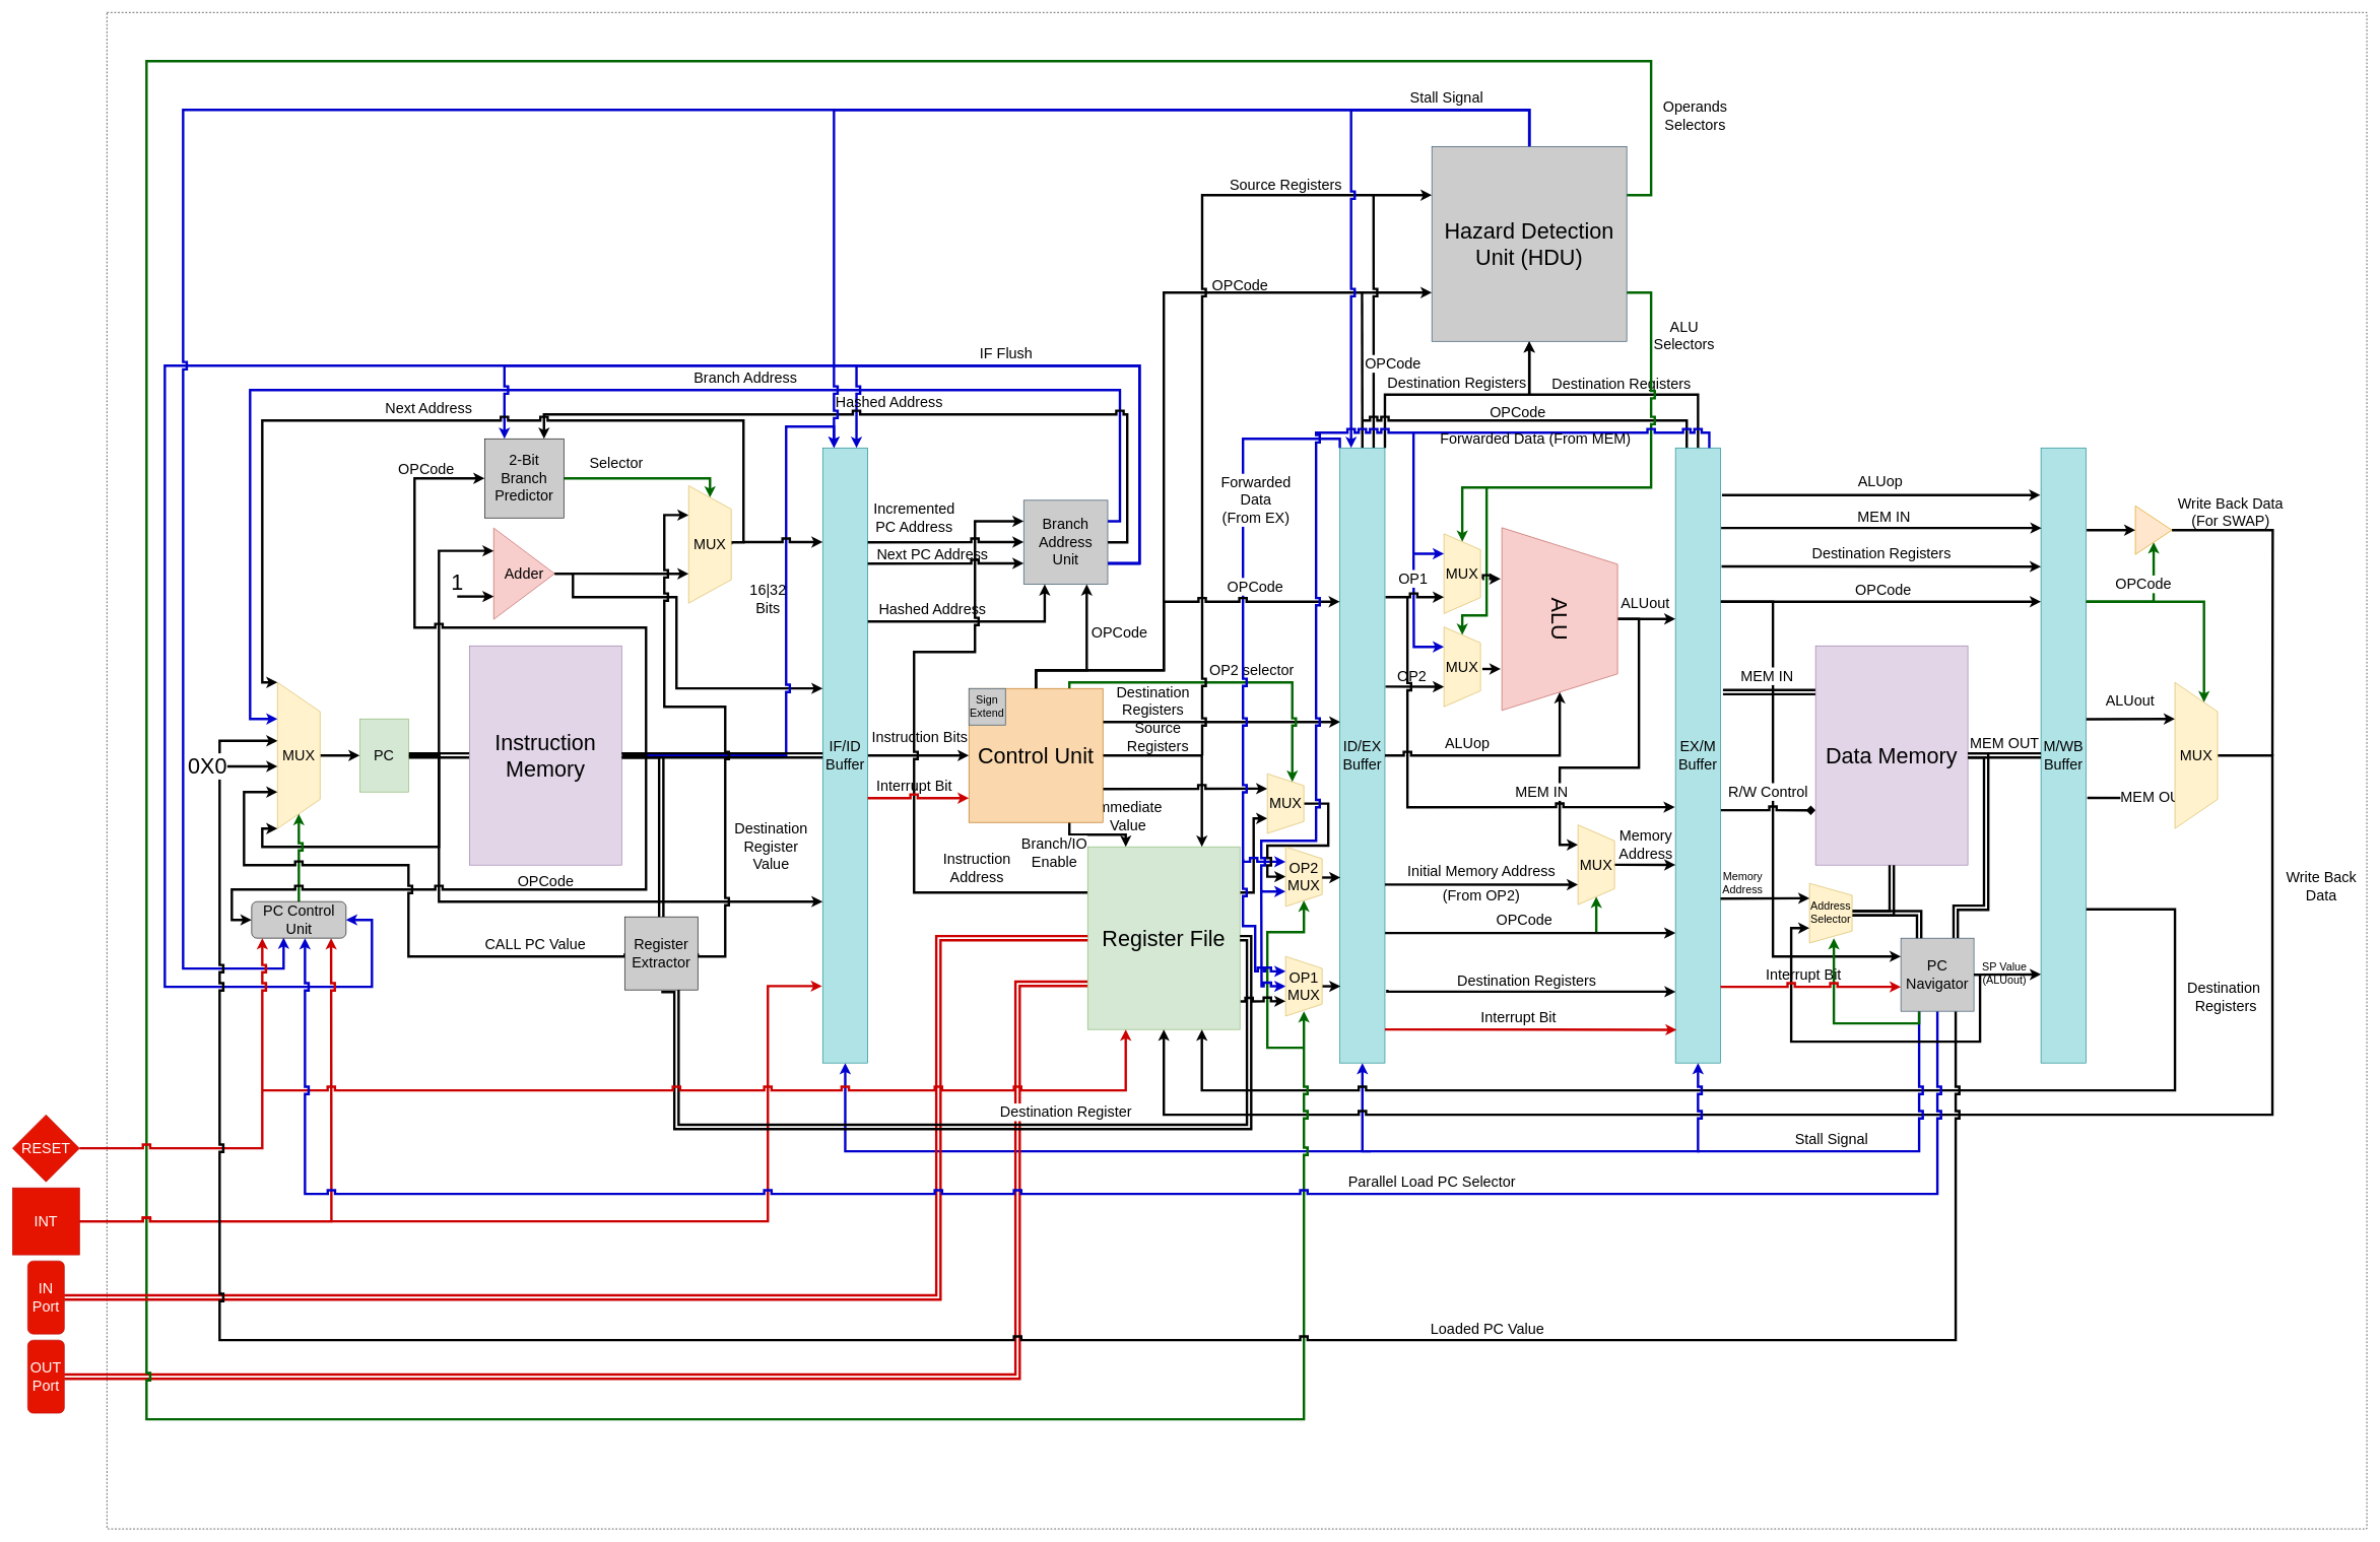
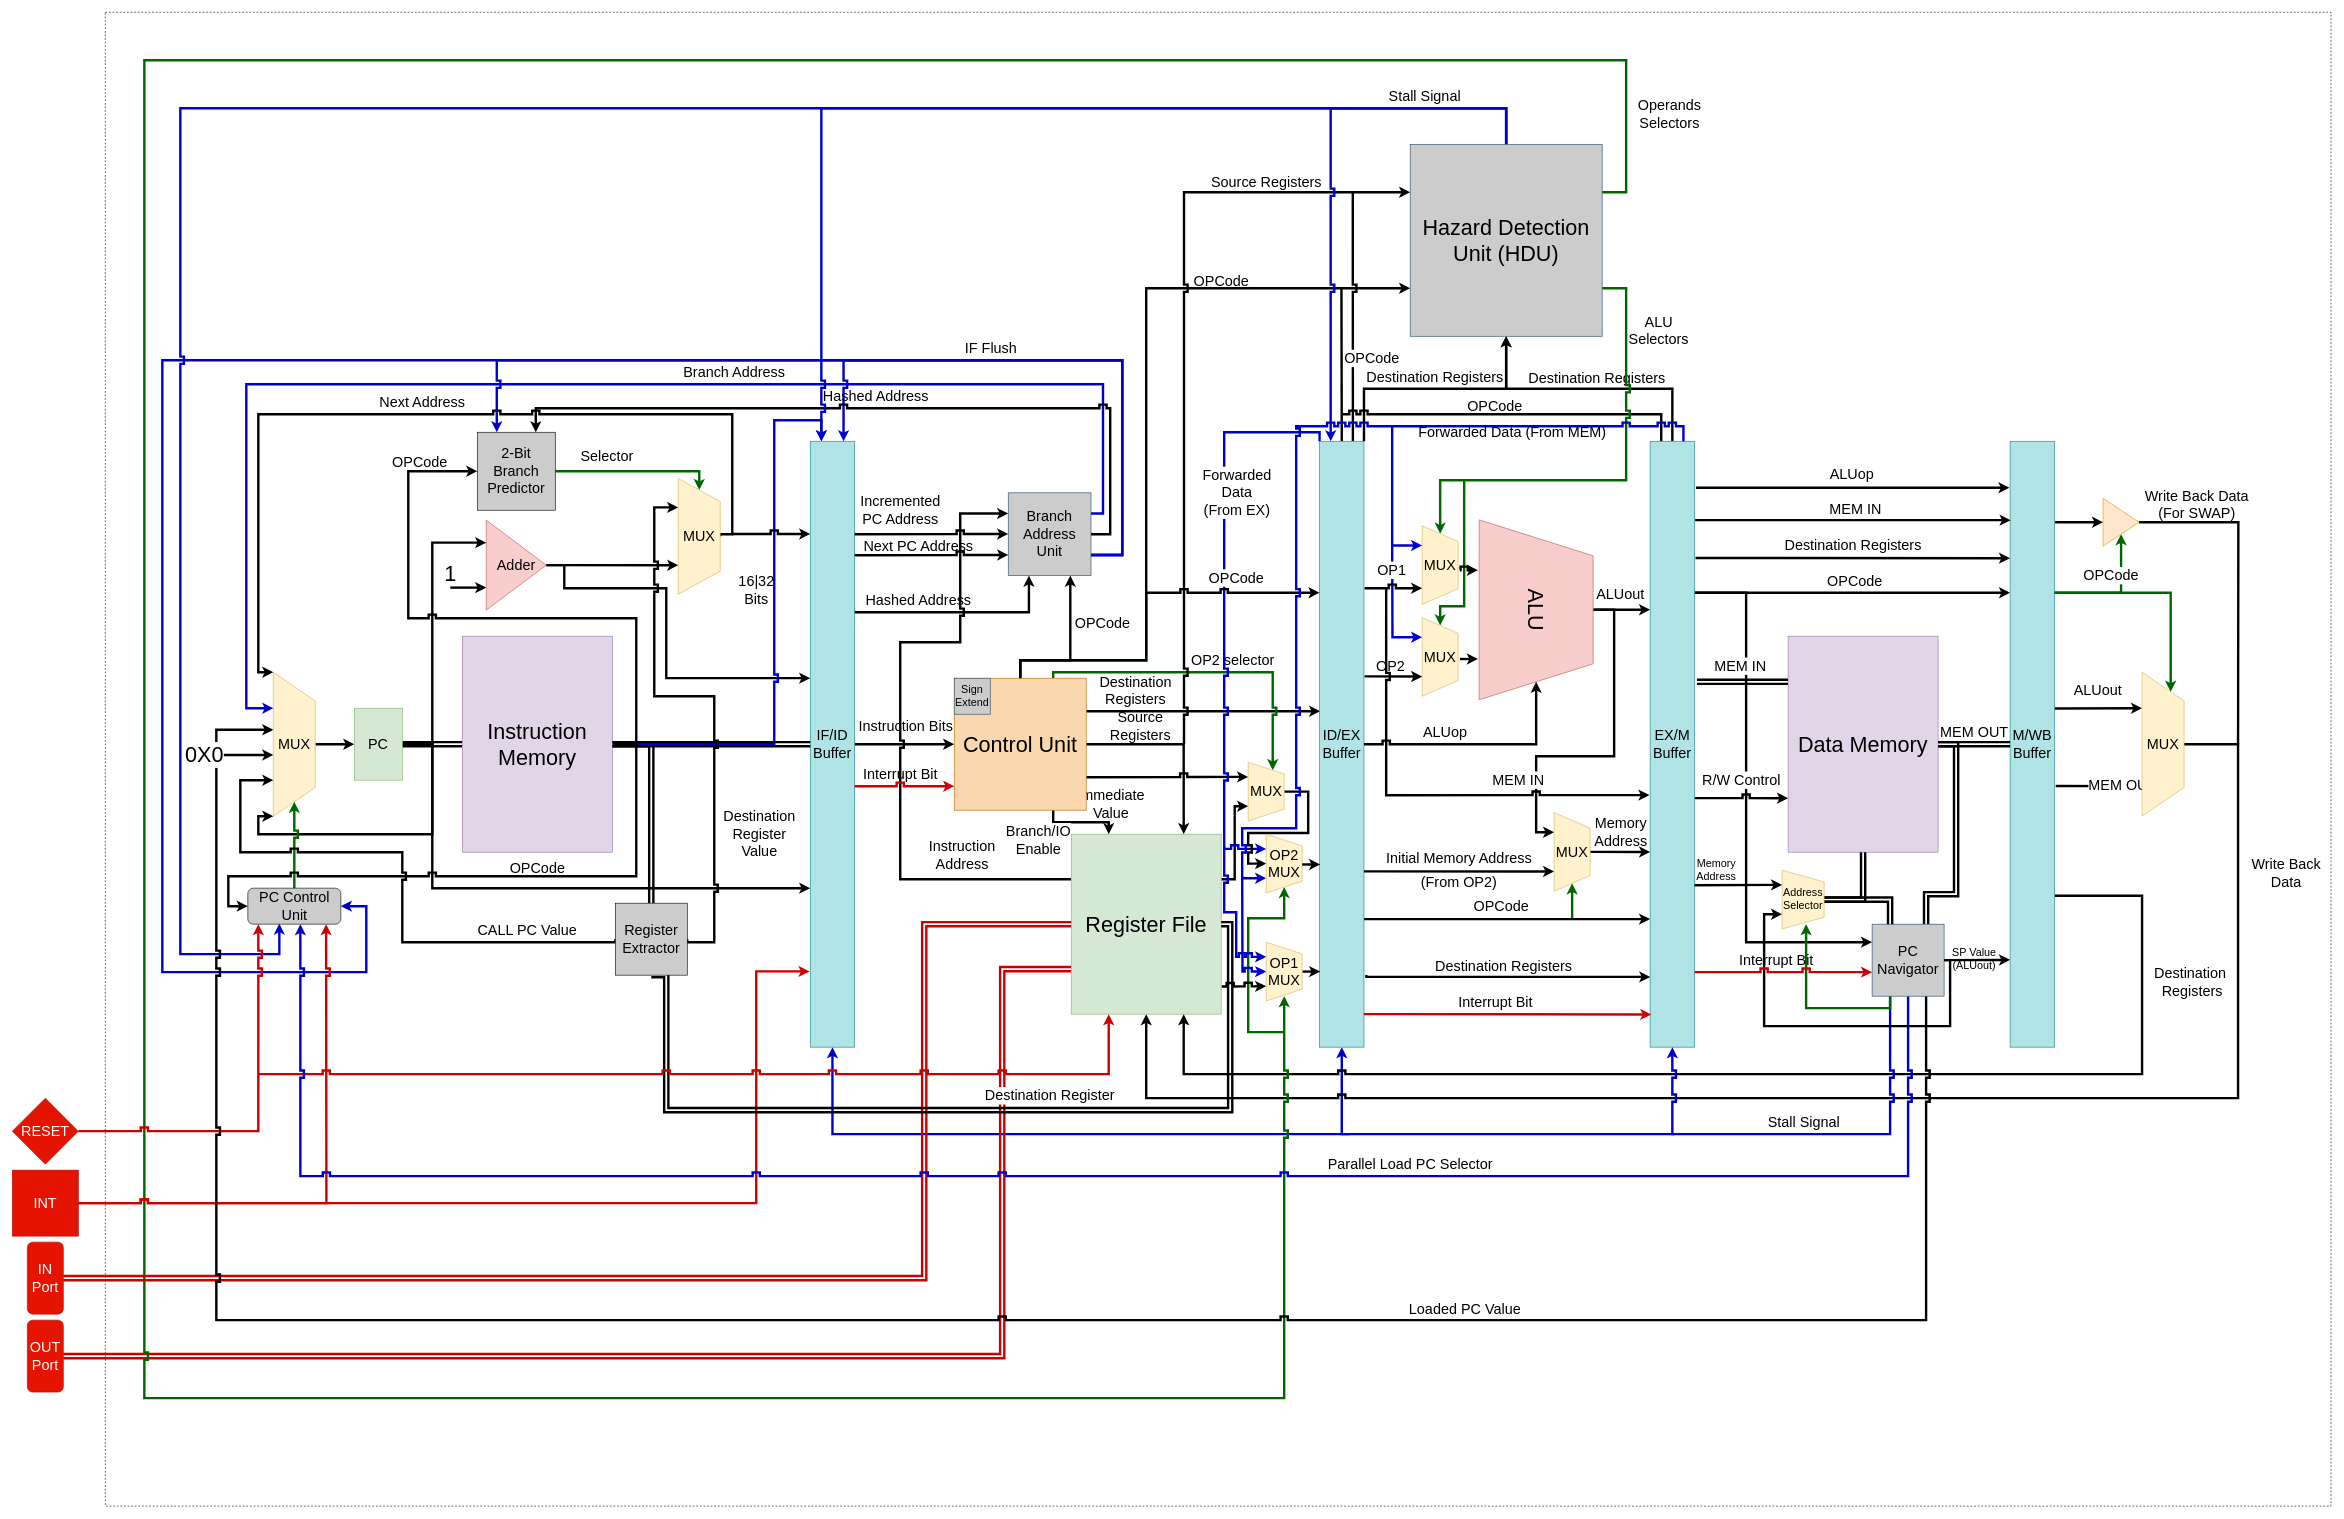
- <mxCell id="62" value="&lt;font style=&quot;font-size: 24px&quot;&gt;R/W Control&lt;/font&gt;" style="edgeStyle=orthogonalEdgeStyle;rounded=0;orthogonalLoop=1;jettySize=auto;html=1;exitX=1;exitY=0.589;exitDx=0;exitDy=0;entryX=0;entryY=0.75;entryDx=0;entryDy=0;fillColor=none;exitPerimeter=0;strokeWidth=4;jumpStyle=sharp;endArrow=diamond;" parent="1" source="66" target="73" edge="1"><mxGeometry x="-0.001" y="30" relative="1" as="geometry"><mxPoint as="offset" /></mxGeometry></mxCell>
+ <mxCell id="62" value="&lt;font style=&quot;font-size: 24px&quot;&gt;R/W Control&lt;/font&gt;" style="edgeStyle=orthogonalEdgeStyle;rounded=0;orthogonalLoop=1;jettySize=auto;html=1;exitX=1;exitY=0.589;exitDx=0;exitDy=0;entryX=0;entryY=0.75;entryDx=0;entryDy=0;fillColor=none;exitPerimeter=0;strokeWidth=4;jumpStyle=sharp;" parent="1" source="66" target="73" edge="1"><mxGeometry x="-0.001" y="30" relative="1" as="geometry"><mxPoint as="offset" /></mxGeometry></mxCell>
